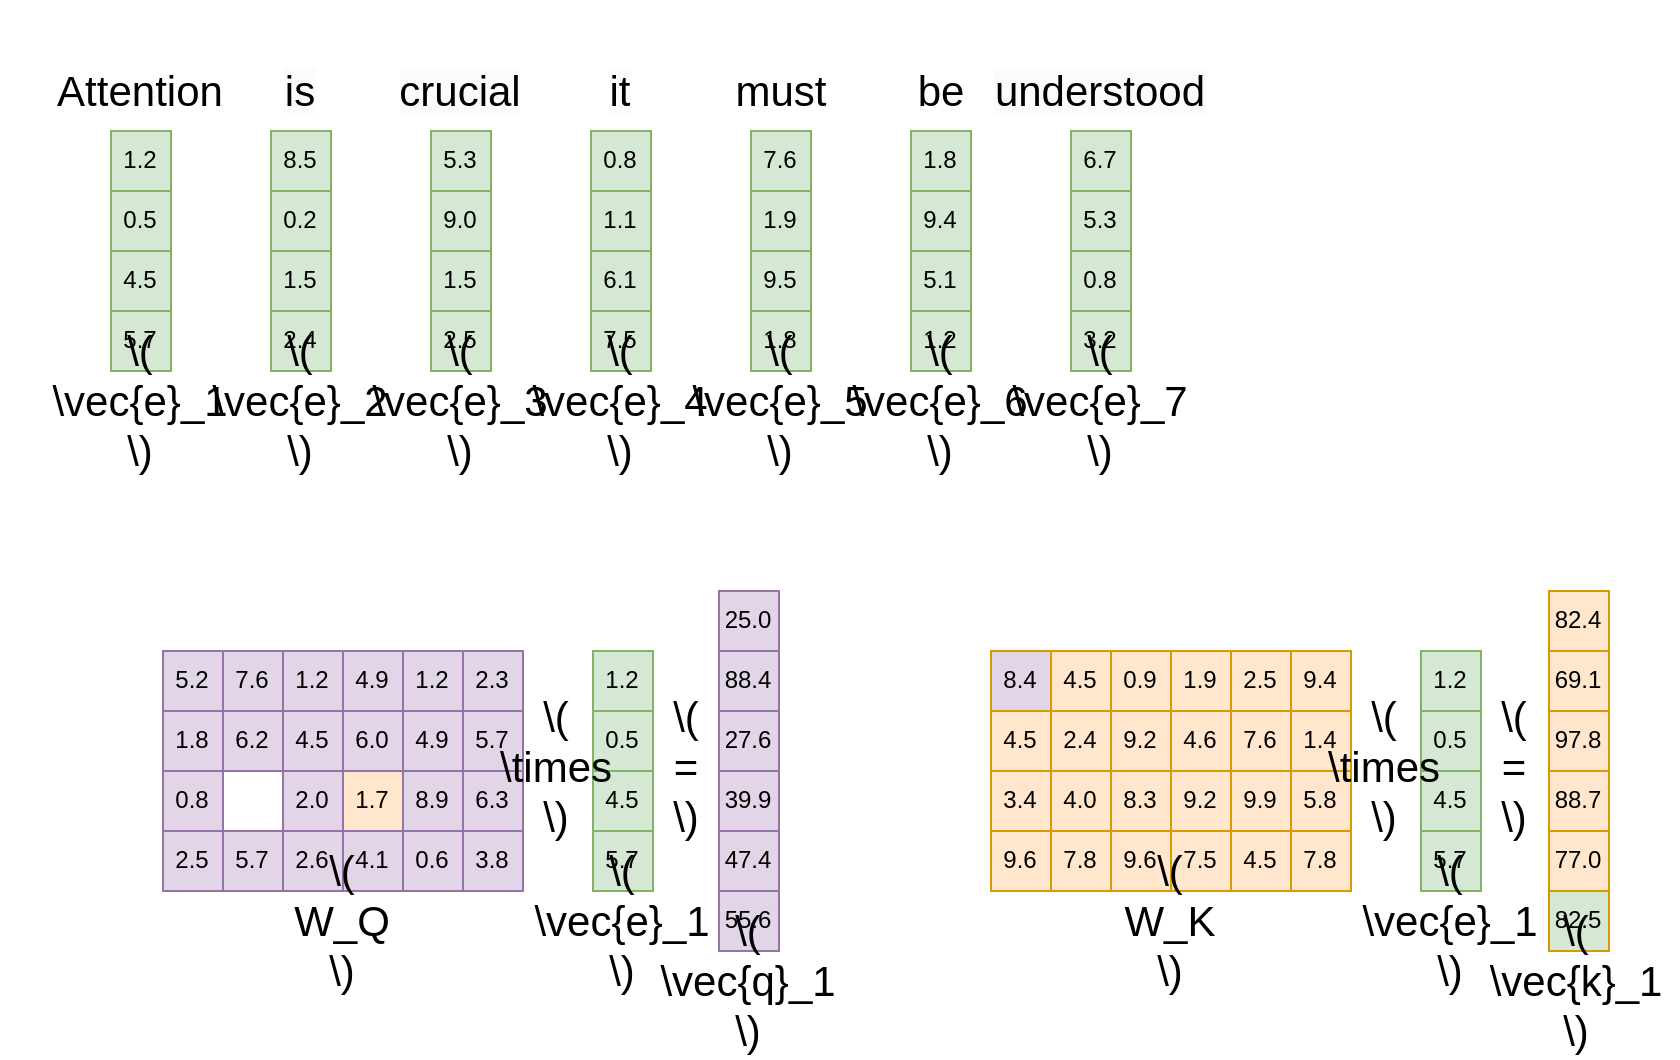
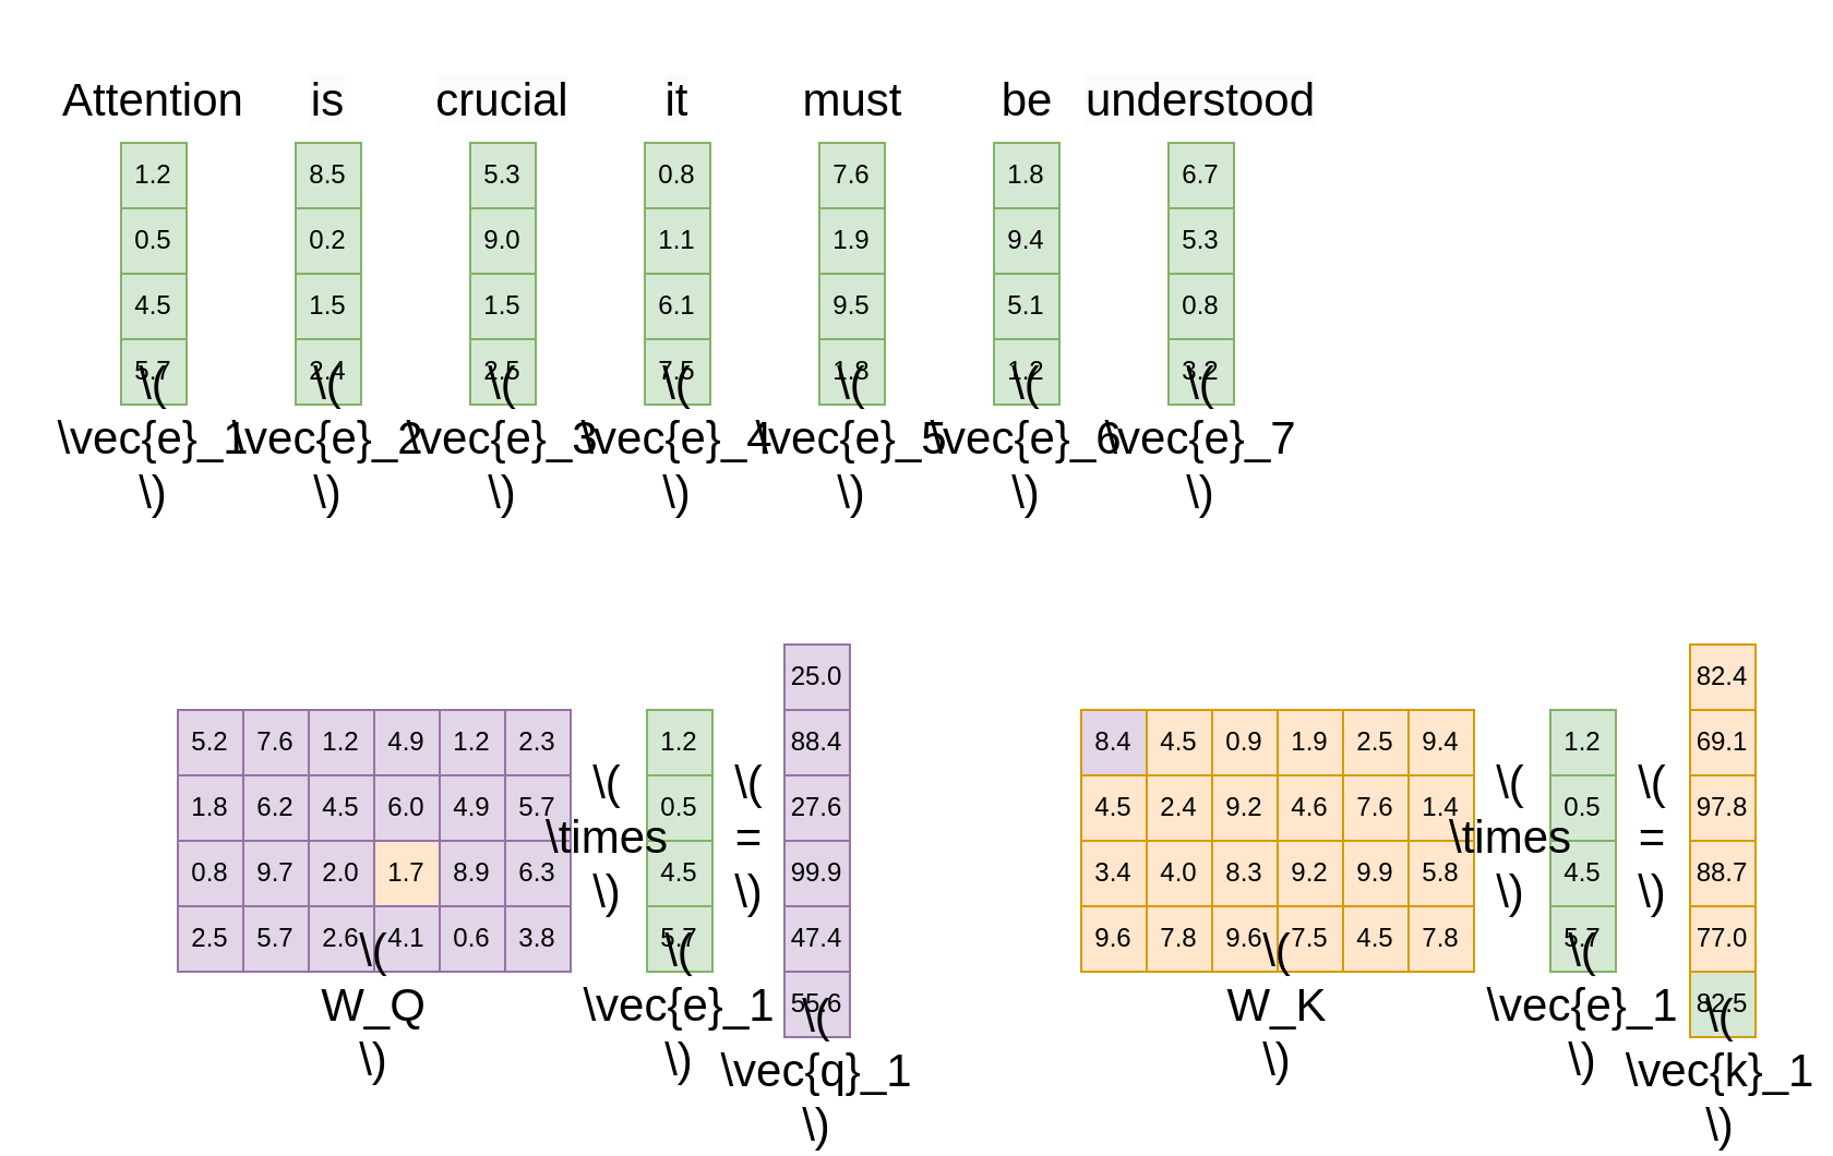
+ <mxCell id="67" value="9.7" style="rounded=0;whiteSpace=wrap;html=1;fillColor=#e1d5e7;strokeColor=#9673a6;" parent="1" vertex="1"><mxGeometry x="111" y="385" width="30" height="30" as="geometry" /></mxCell>
- <mxCell id="79" value="39.9" style="rounded=0;whiteSpace=wrap;html=1;fillColor=#e1d5e7;strokeColor=#9673a6;" parent="1" vertex="1"><mxGeometry x="359" y="385" width="30" height="30" as="geometry" /></mxCell>
+ <mxCell id="79" value="99.9" style="rounded=0;whiteSpace=wrap;html=1;fillColor=#e1d5e7;strokeColor=#9673a6;" parent="1" vertex="1"><mxGeometry x="359" y="385" width="30" height="30" as="geometry" /></mxCell>
